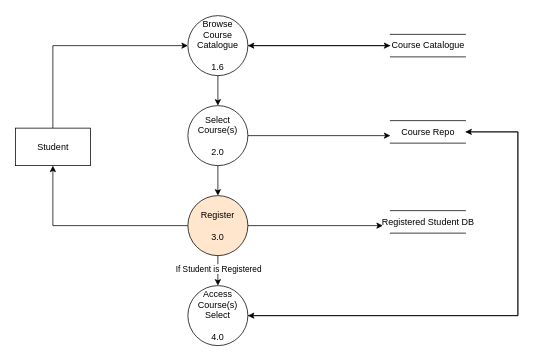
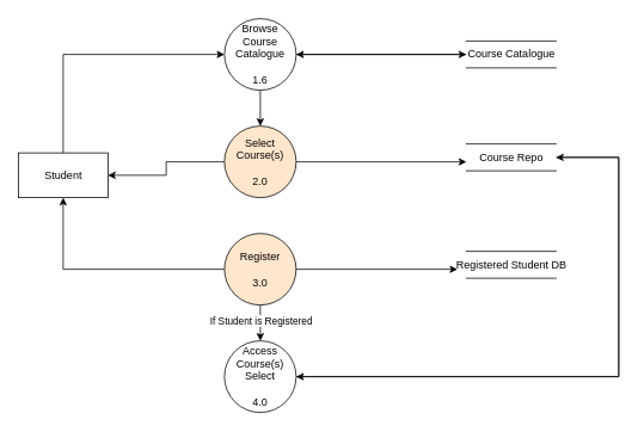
- <mxCell id="7" value="Select Course(s)&lt;br&gt;&lt;br&gt;2.0" style="ellipse;whiteSpace=wrap;html=1;aspect=fixed;" vertex="1" parent="1"><mxGeometry x="250" y="140" width="80" height="80" as="geometry" /></mxCell>
+ <mxCell id="7" value="Select Course(s)&lt;br&gt;&lt;br&gt;2.0" style="ellipse;whiteSpace=wrap;html=1;aspect=fixed;fillColor=#ffe6cc;" vertex="1" parent="1"><mxGeometry x="250" y="140" width="80" height="80" as="geometry" /></mxCell>
- <mxCell id="5" value="" style="edgeStyle=orthogonalEdgeStyle;rounded=0;orthogonalLoop=1;jettySize=auto;html=1;" edge="1" parent="1" source="7" target="11"><mxGeometry relative="1" as="geometry" /></mxCell>
+ <mxCell id="5" value="" style="edgeStyle=orthogonalEdgeStyle;rounded=0;orthogonalLoop=1;jettySize=auto;html=1;" edge="1" parent="1" source="7" target="18"><mxGeometry relative="1" as="geometry" /></mxCell>
